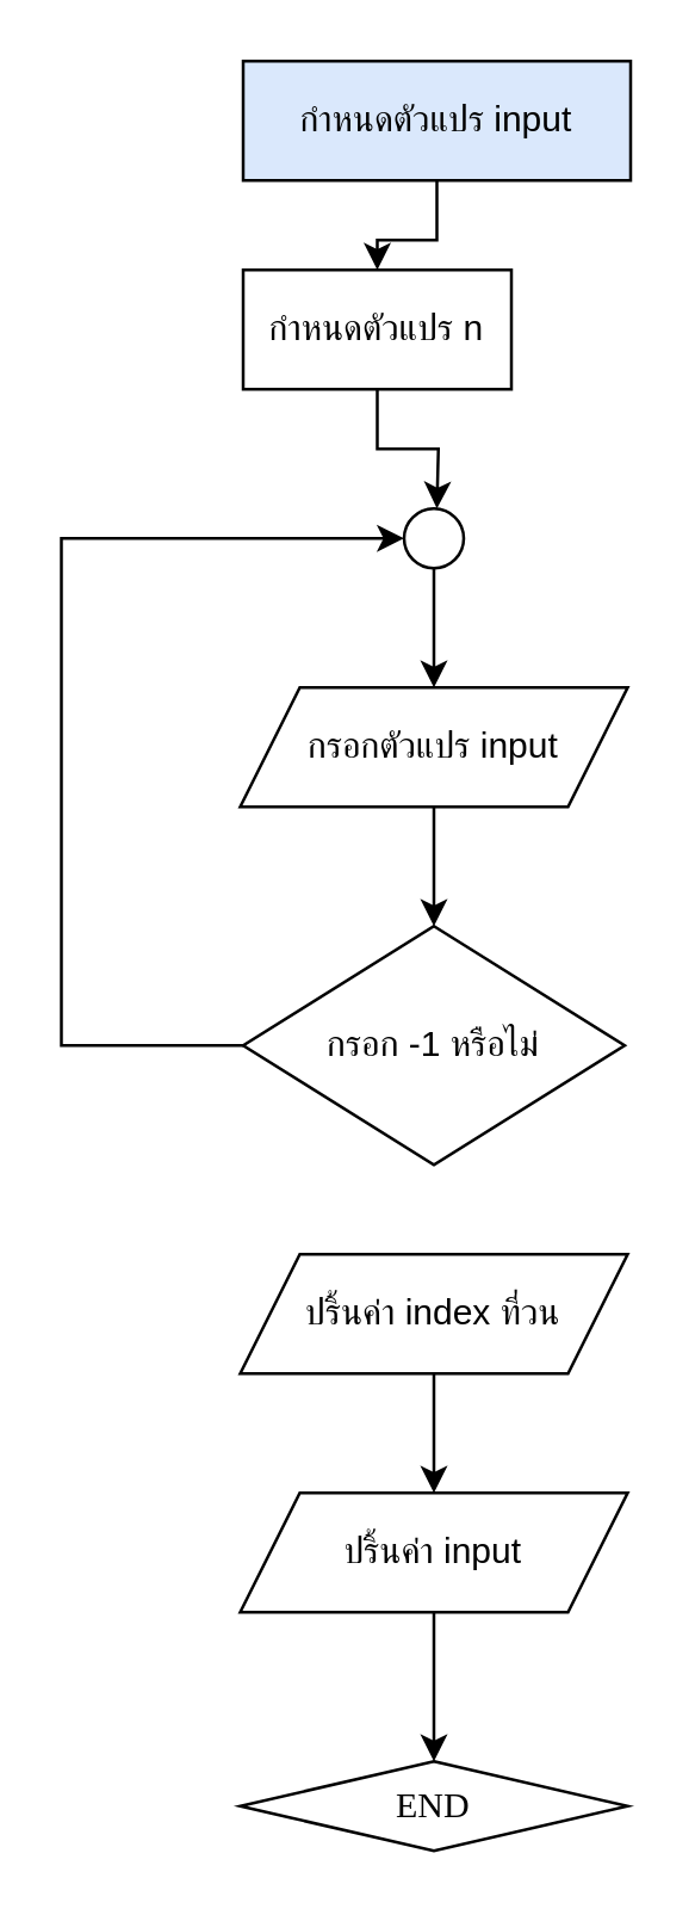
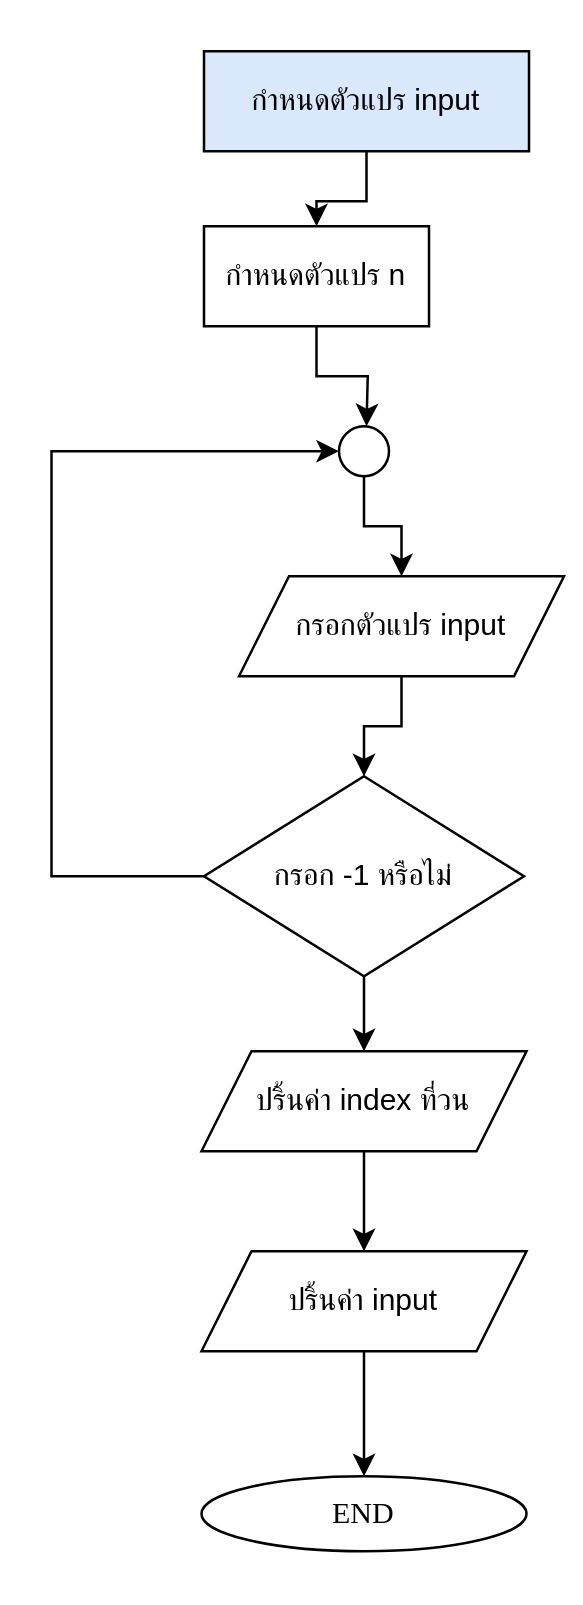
- <mxCell id="7" value="กรอกตัวแปร input" style="rounded=0;whiteSpace=wrap;html=1;shape=parallelogram;perimeter=parallelogramPerimeter;fixedSize=1;" vertex="1" parent="1"><mxGeometry x="80" y="230" width="130" height="40" as="geometry" /></mxCell>
+ <mxCell id="7" value="กรอกตัวแปร input" style="rounded=0;whiteSpace=wrap;html=1;shape=parallelogram;perimeter=parallelogramPerimeter;fixedSize=1;" vertex="1" parent="1"><mxGeometry x="95" y="230" width="130" height="40" as="geometry" /></mxCell>
+ <mxCell id="11" style="edgeStyle=orthogonalEdgeStyle;rounded=0;orthogonalLoop=1;jettySize=auto;html=1;entryX=0.5;entryY=0;entryDx=0;entryDy=0;" edge="1" parent="1" source="12" target="14"><mxGeometry relative="1" as="geometry" /></mxCell>
- <mxCell id="17" value="&lt;font face=&quot;Sarabun&quot;&gt;END&lt;/font&gt;" style="rhombus;whiteSpace=wrap;html=1;" vertex="1" parent="1"><mxGeometry x="80" y="590" width="130" height="30" as="geometry" /></mxCell>
+ <mxCell id="17" value="&lt;font face=&quot;Sarabun&quot;&gt;END&lt;/font&gt;" style="ellipse;whiteSpace=wrap;html=1;" vertex="1" parent="1"><mxGeometry x="80" y="590" width="130" height="30" as="geometry" /></mxCell>
